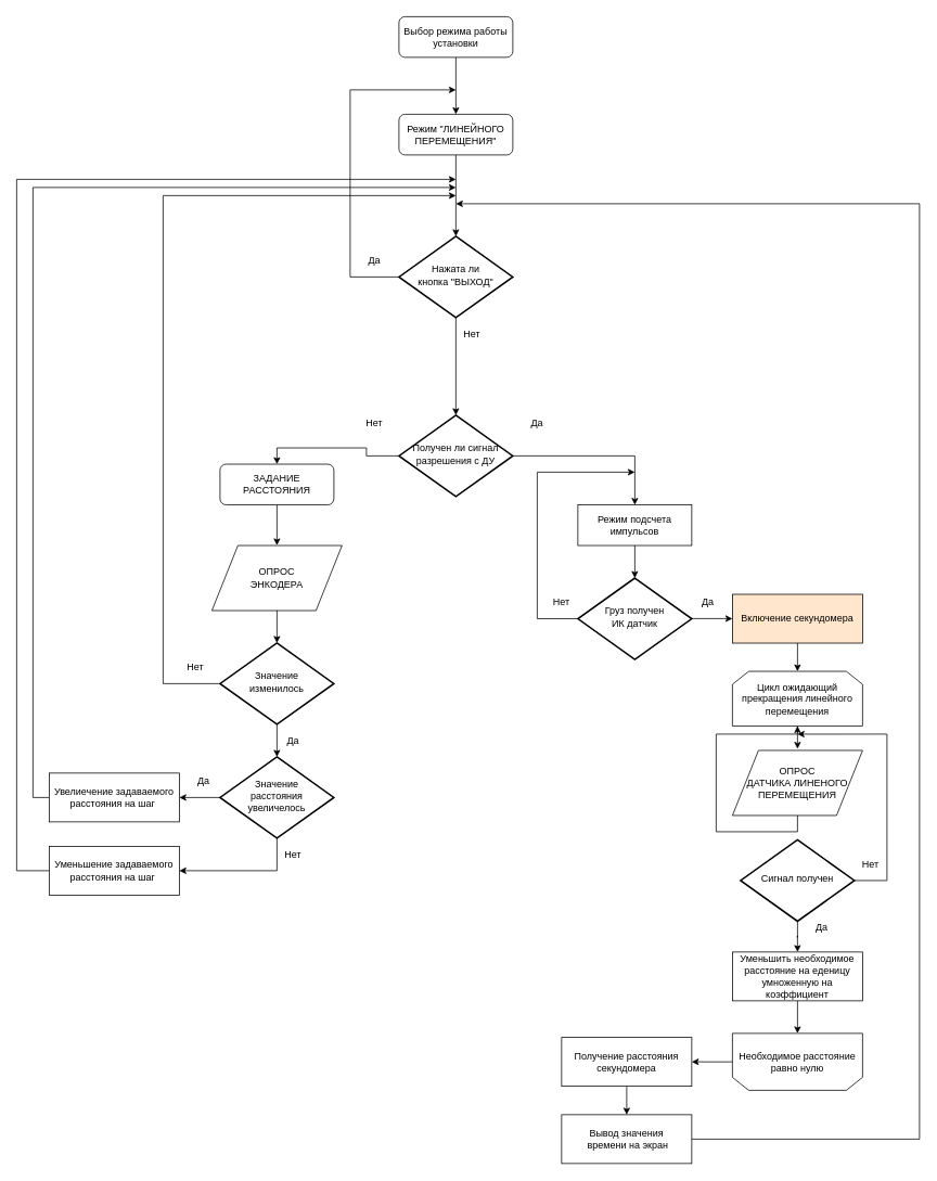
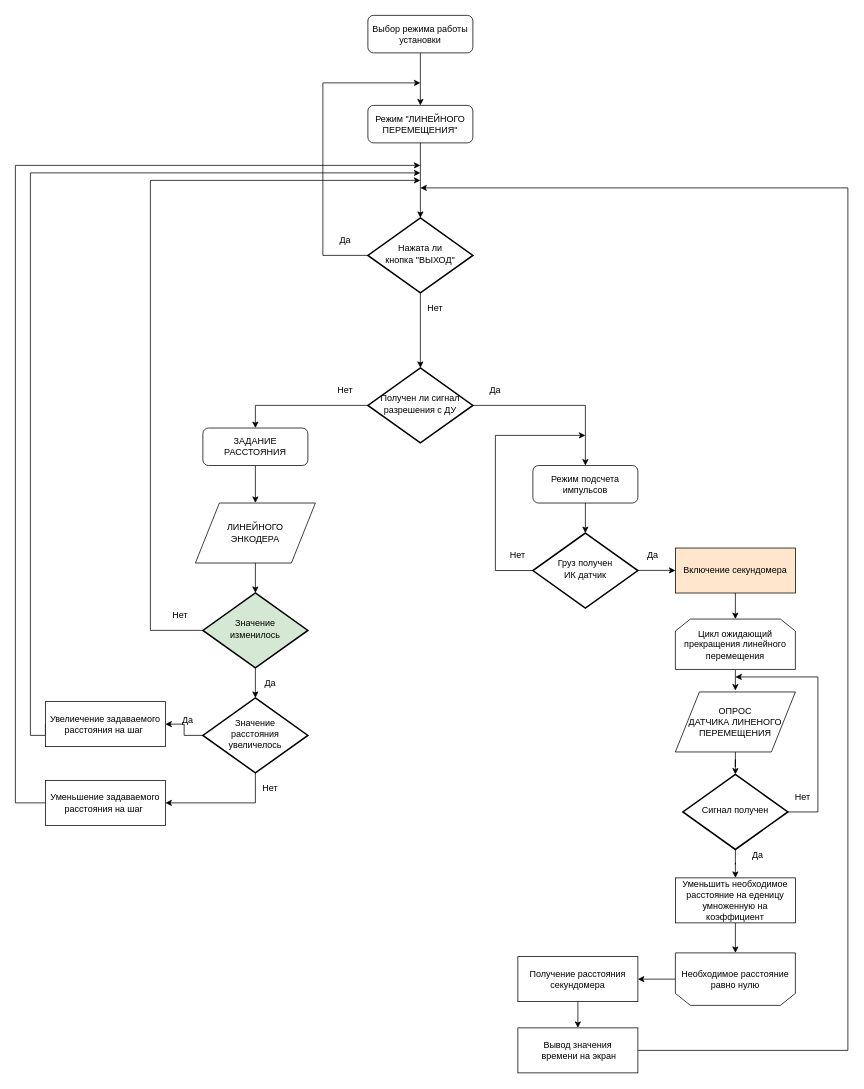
- <mxCell id="10" value="Получен ли сигнал разрешения с ДУ" style="rhombus;whiteSpace=wrap;html=1;shadow=0;fontFamily=Helvetica;fontSize=12;align=center;strokeWidth=2;spacing=6;spacingTop=-4;" vertex="1" parent="1"><mxGeometry x="490" y="510" width="140" height="100" as="geometry" /></mxCell>
+ <mxCell id="10" value="Получен ли сигнал разрешения с ДУ" style="rhombus;whiteSpace=wrap;html=1;shadow=0;fontFamily=Helvetica;fontSize=12;align=center;strokeWidth=2;spacing=6;spacingTop=-4;" vertex="1" parent="1"><mxGeometry x="490" y="490" width="140" height="100" as="geometry" /></mxCell>
- <mxCell id="32" value="Режим подсчета импульсов" style="whiteSpace=wrap;html=1;fontSize=12;glass=0;strokeWidth=1;shadow=0;rounded=0;" vertex="1" parent="1"><mxGeometry x="710" y="620.19" width="140" height="50" as="geometry" /></mxCell>
+ <mxCell id="32" value="Режим подсчета импульсов" style="rounded=1;whiteSpace=wrap;html=1;fontSize=12;glass=0;strokeWidth=1;shadow=0;" vertex="1" parent="1"><mxGeometry x="710" y="620.19" width="140" height="50" as="geometry" /></mxCell>
- <mxCell id="13" value="&lt;span&gt;ОПРОС&lt;br&gt;ЭНКОДЕРА&lt;/span&gt;" style="shape=parallelogram;perimeter=parallelogramPerimeter;whiteSpace=wrap;html=1;" vertex="1" parent="1"><mxGeometry x="260" y="670.19" width="160" height="80" as="geometry" /></mxCell>
+ <mxCell id="13" value="&lt;span&gt;ЛИНЕЙНОГО&lt;br&gt;ЭНКОДЕРА&lt;/span&gt;" style="shape=parallelogram;perimeter=parallelogramPerimeter;whiteSpace=wrap;html=1;" vertex="1" parent="1"><mxGeometry x="260" y="670.19" width="160" height="80" as="geometry" /></mxCell>
- <mxCell id="22" value="Значение&lt;br&gt;изменилось" style="rhombus;whiteSpace=wrap;html=1;shadow=0;fontFamily=Helvetica;fontSize=12;align=center;strokeWidth=2;spacing=6;spacingTop=-4;" vertex="1" parent="1"><mxGeometry x="270" y="790" width="140" height="100" as="geometry" /></mxCell>
+ <mxCell id="22" value="Значение&lt;br&gt;изменилось" style="rhombus;whiteSpace=wrap;html=1;shadow=0;fontFamily=Helvetica;fontSize=12;align=center;strokeWidth=2;spacing=6;spacingTop=-4;fillColor=#d5e8d4;" vertex="1" parent="1"><mxGeometry x="270" y="790" width="140" height="100" as="geometry" /></mxCell>
- <mxCell id="41" style="edgeStyle=orthogonalEdgeStyle;rounded=0;orthogonalLoop=1;jettySize=auto;html=1;exitX=0.5;exitY=1;exitDx=0;exitDy=0;" edge="1" parent="1" source="42" target="38"><mxGeometry relative="1" as="geometry" /></mxCell>
+ <mxCell id="41" style="edgeStyle=orthogonalEdgeStyle;rounded=0;orthogonalLoop=1;jettySize=auto;html=1;exitX=0.5;exitY=1;exitDx=0;exitDy=0;" edge="1" parent="1" source="42" target="45"><mxGeometry relative="1" as="geometry" /></mxCell>
- <mxCell id="27" value="Увелиечение задаваемого расстояния на шаг&amp;nbsp;" style="rounded=0;whiteSpace=wrap;html=1;" vertex="1" parent="1"><mxGeometry x="60" y="950" width="160" height="60" as="geometry" /></mxCell>
+ <mxCell id="27" value="Увелиечение задаваемого расстояния на шаг&amp;nbsp;" style="rounded=0;whiteSpace=wrap;html=1;" vertex="1" parent="1"><mxGeometry x="60" y="935" width="160" height="60" as="geometry" /></mxCell>
